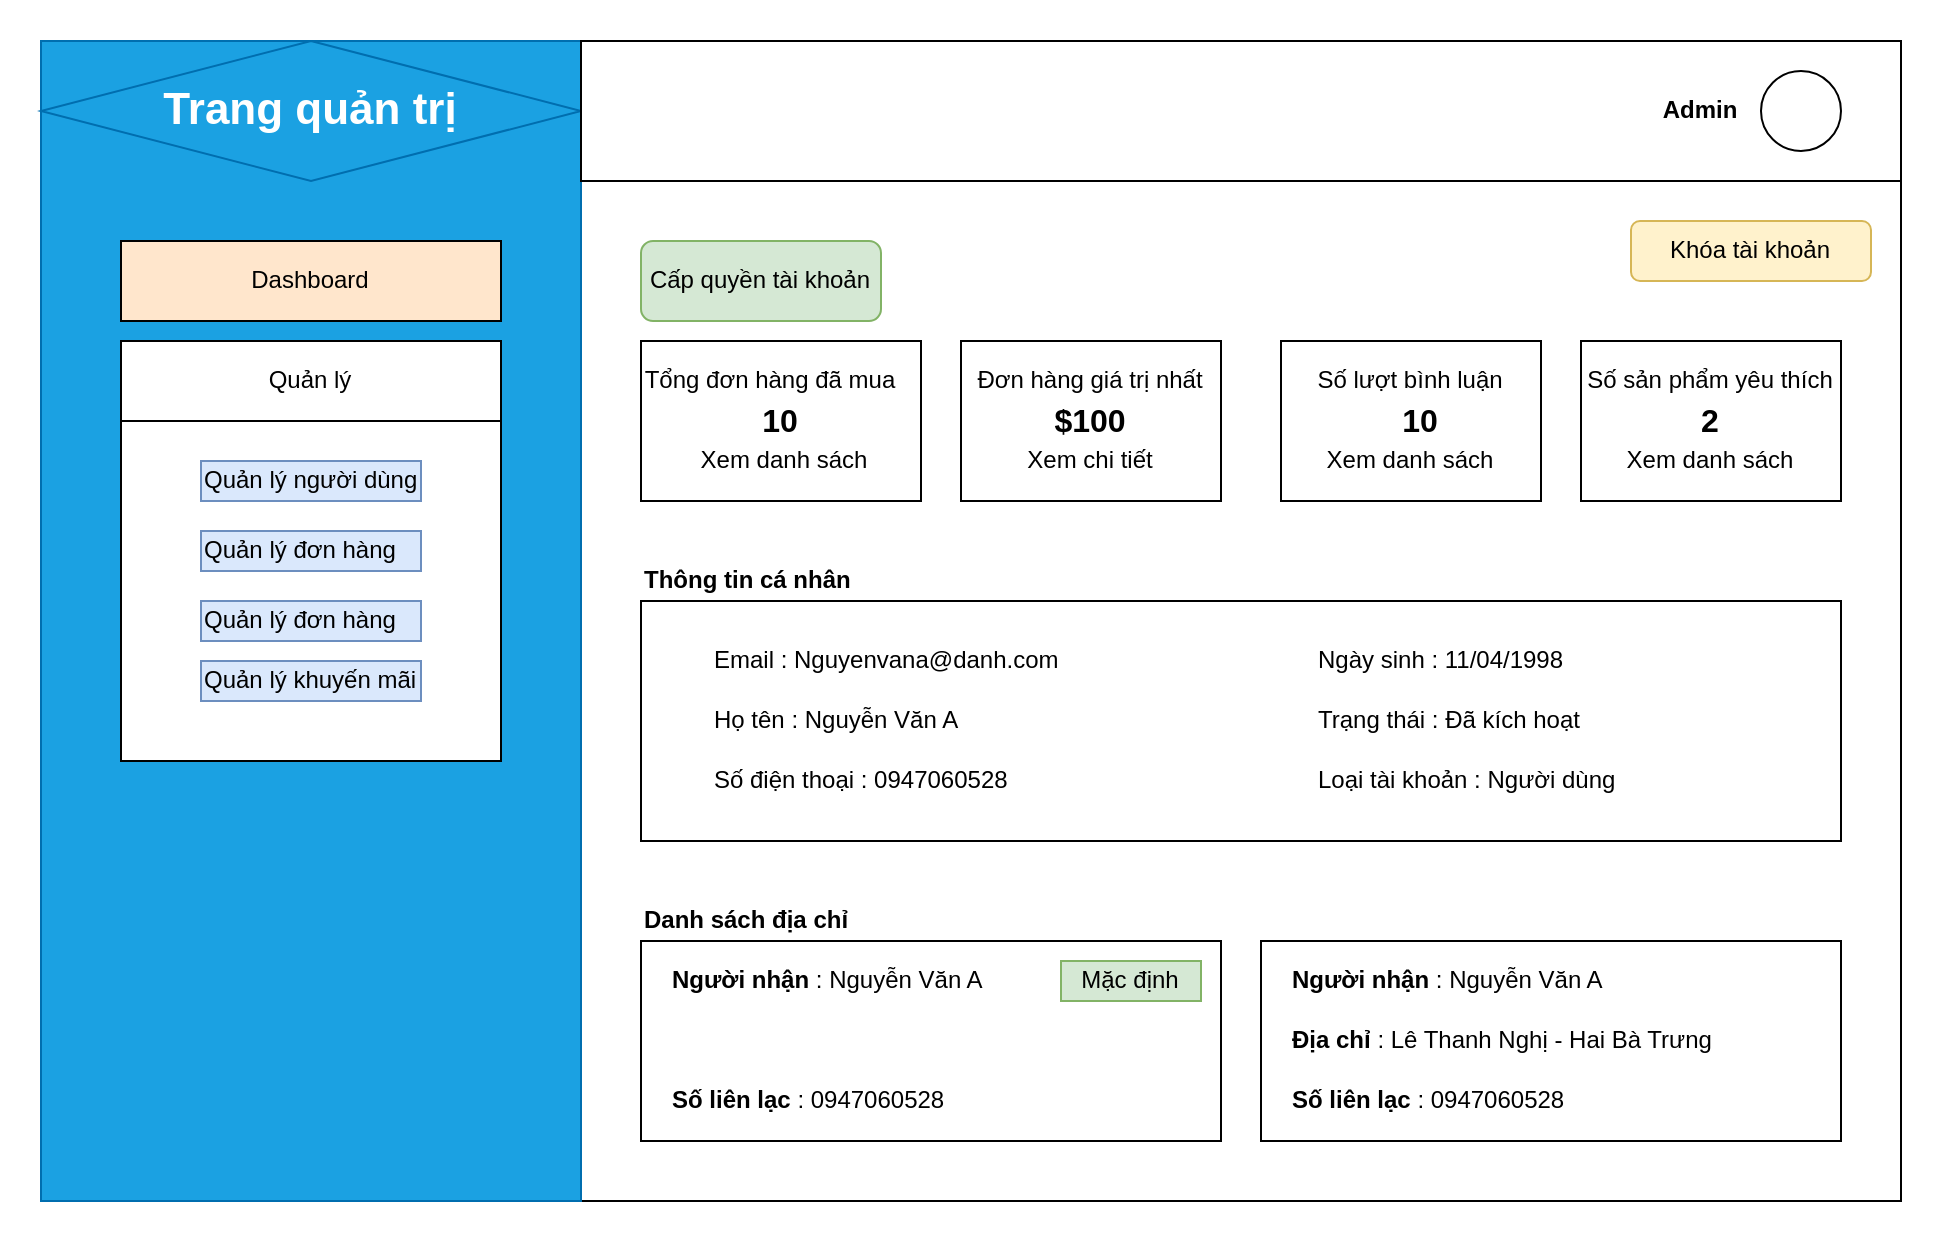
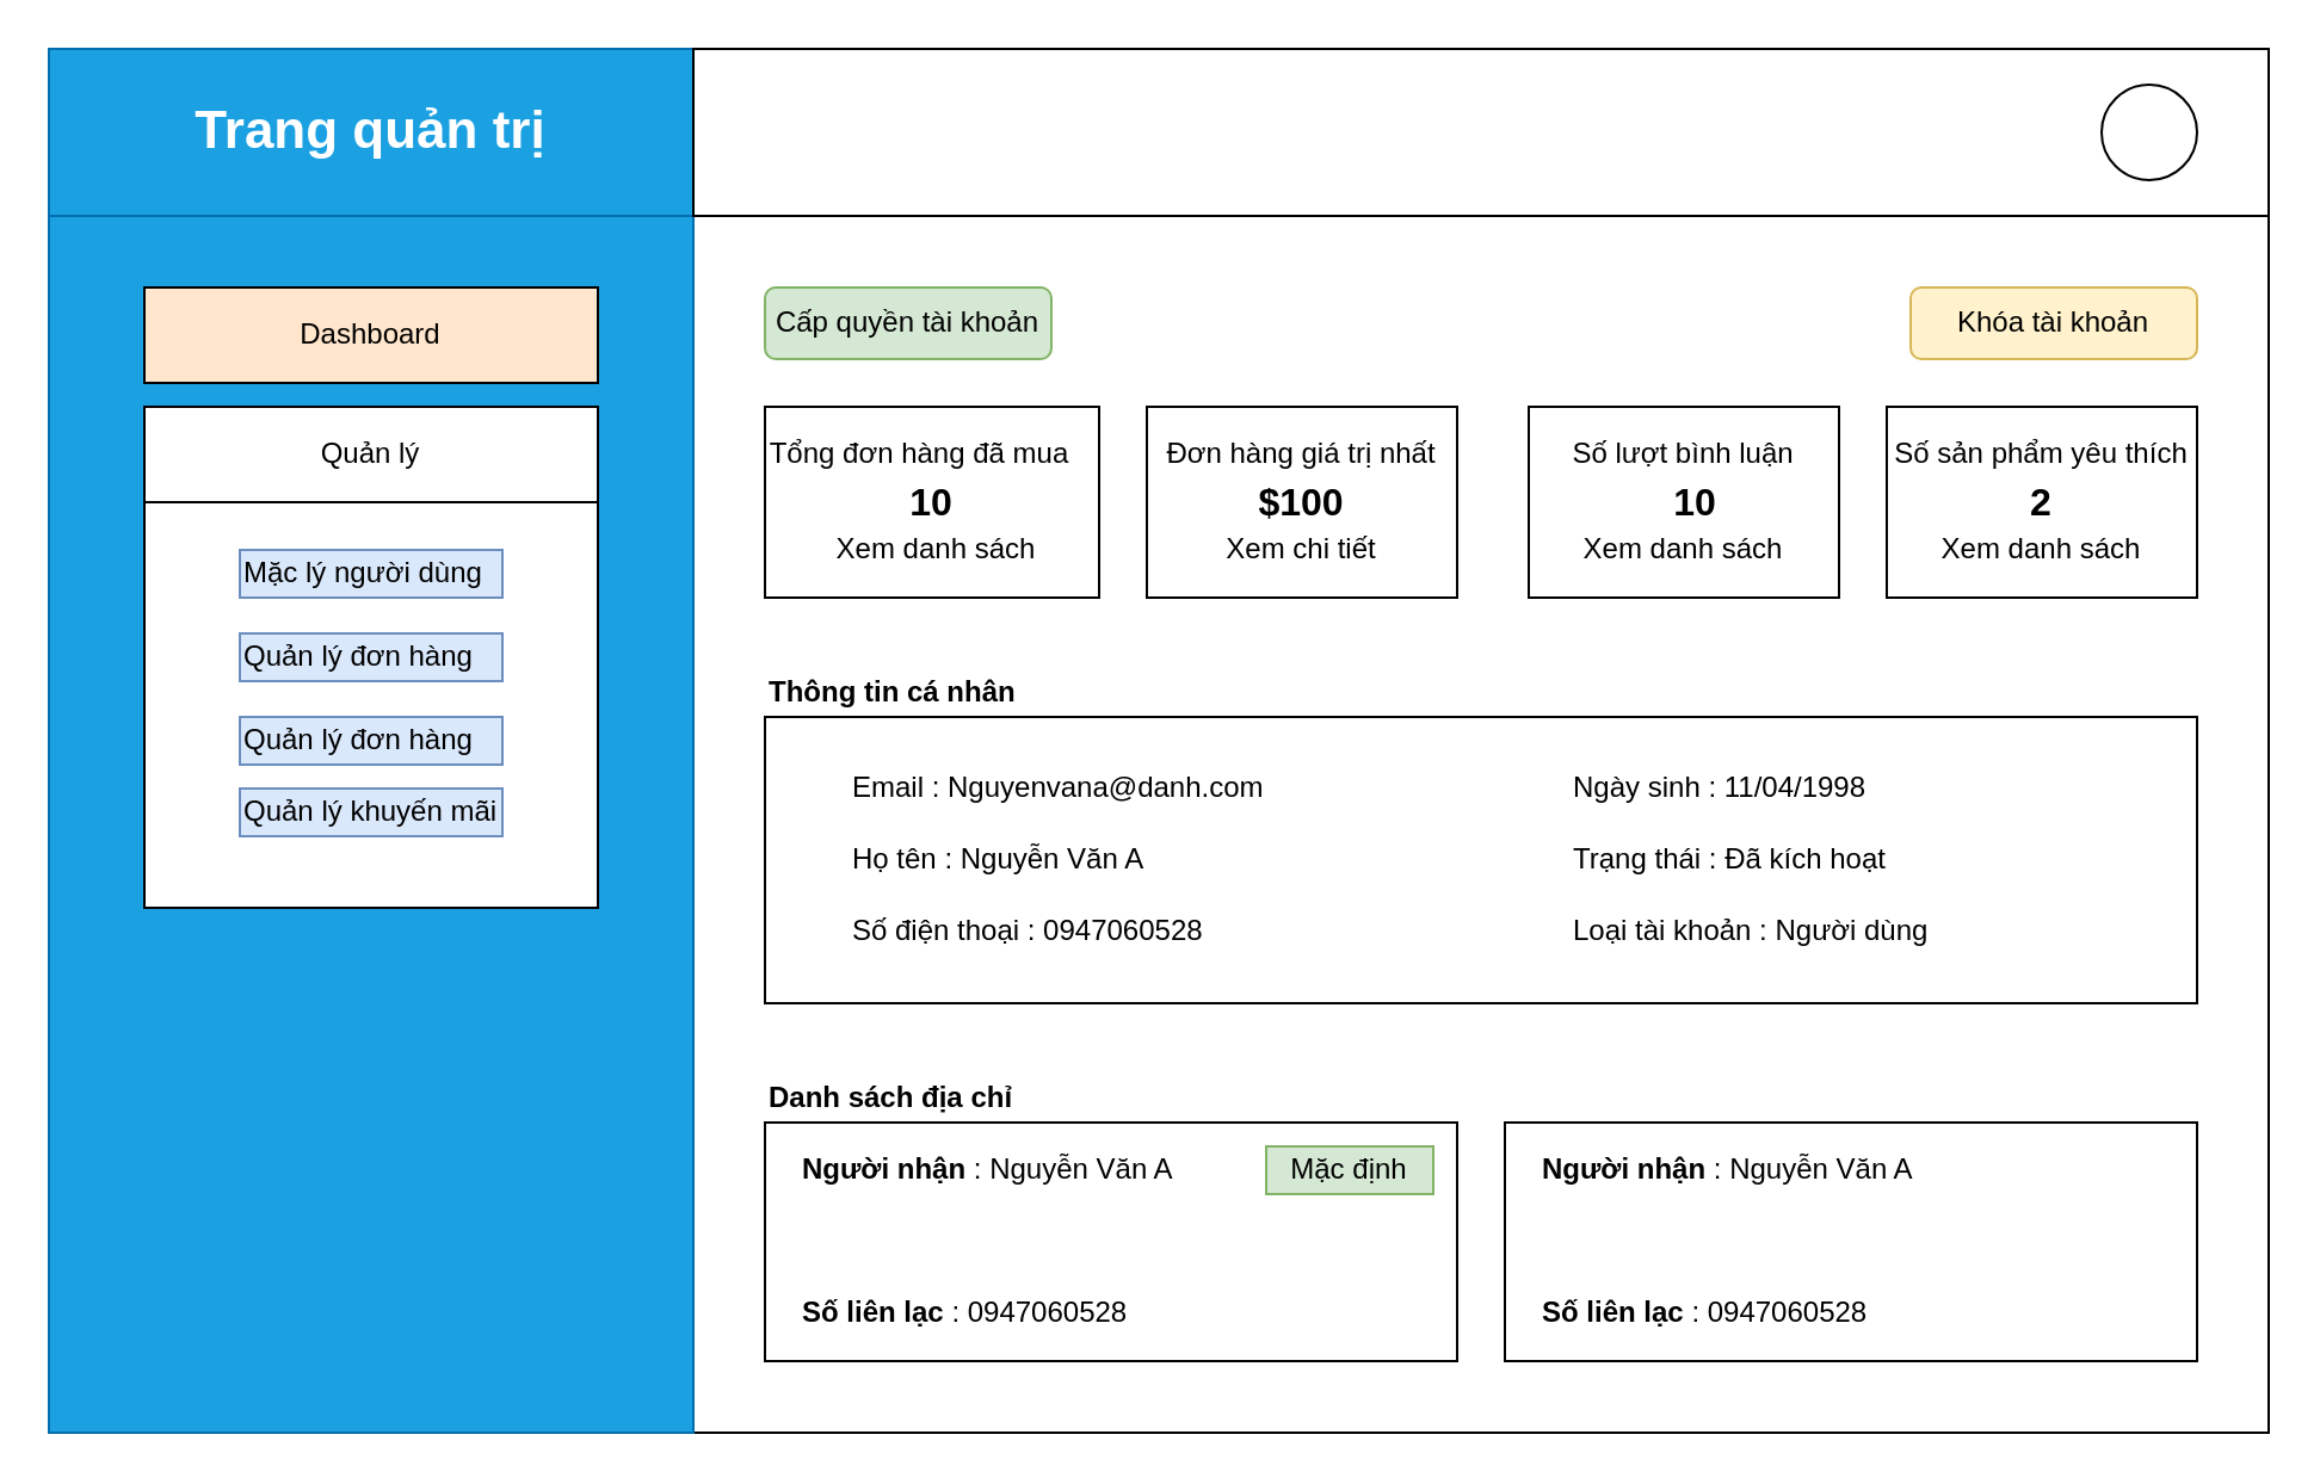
- <mxCell id="4" value="&lt;font style=&quot;font-size: 22px&quot;&gt;&lt;b&gt;Trang quản trị&lt;/b&gt;&lt;/font&gt;" style="rhombus;whiteSpace=wrap;html=1;fillColor=#1ba1e2;strokeColor=#006EAF;fontColor=#ffffff;" vertex="1" parent="1"><mxGeometry x="20" width="270" height="70" as="geometry" y="20" /></mxCell>
+ <mxCell id="4" value="&lt;font style=&quot;font-size: 22px&quot;&gt;&lt;b&gt;Trang quản trị&lt;/b&gt;&lt;/font&gt;" style="rounded=0;whiteSpace=wrap;html=1;fillColor=#1ba1e2;strokeColor=#006EAF;fontColor=#ffffff;" vertex="1" parent="1"><mxGeometry x="20" width="270" height="70" as="geometry" y="20" /></mxCell>
- <mxCell id="14" value="&lt;b&gt;Admin&lt;/b&gt;" style="text;html=1;strokeColor=none;fillColor=none;align=center;verticalAlign=middle;whiteSpace=wrap;rounded=0;" vertex="1" parent="1"><mxGeometry x="830" y="45" width="40" height="20" as="geometry" /></mxCell>
- <mxCell id="16" value="Khóa tài khoản" style="rounded=1;whiteSpace=wrap;html=1;fillColor=#fff2cc;strokeColor=#d6b656;" vertex="1" parent="1"><mxGeometry x="815" y="110" width="120" height="30" as="geometry" /></mxCell>
+ <mxCell id="16" value="Khóa tài khoản" style="rounded=1;whiteSpace=wrap;html=1;fillColor=#fff2cc;strokeColor=#d6b656;" vertex="1" parent="1"><mxGeometry x="800" y="120" width="120" height="30" as="geometry" /></mxCell>
- <mxCell id="15" value="Cấp quyền tài khoản" style="rounded=1;whiteSpace=wrap;html=1;fillColor=#d5e8d4;strokeColor=#82b366;" vertex="1" parent="1"><mxGeometry x="320" y="120" width="120" height="40" as="geometry" /></mxCell>
+ <mxCell id="15" value="Cấp quyền tài khoản" style="rounded=1;whiteSpace=wrap;html=1;fillColor=#d5e8d4;strokeColor=#82b366;" vertex="1" parent="1"><mxGeometry x="320" y="120" width="120" height="30" as="geometry" /></mxCell>
- <mxCell id="8" value="Quản lý người dùng" style="text;html=1;strokeColor=#6c8ebf;fillColor=#dae8fc;align=left;verticalAlign=middle;whiteSpace=wrap;rounded=0;" vertex="1" parent="1"><mxGeometry x="100" y="230" width="110" height="20" as="geometry" /></mxCell>
+ <mxCell id="8" value="Mặc lý người dùng" style="text;html=1;strokeColor=#6c8ebf;fillColor=#dae8fc;align=left;verticalAlign=middle;whiteSpace=wrap;rounded=0;" vertex="1" parent="1"><mxGeometry x="100" y="230" width="110" height="20" as="geometry" /></mxCell>
- <mxCell id="47" value="&lt;b&gt;Địa chỉ&lt;/b&gt; : Lê Thanh Nghị - Hai Bà Trưng" style="text;html=1;strokeColor=none;fillColor=none;align=left;verticalAlign=middle;whiteSpace=wrap;rounded=0;" vertex="1" parent="1"><mxGeometry x="644" y="510" width="256" height="20" as="geometry" /></mxCell>
